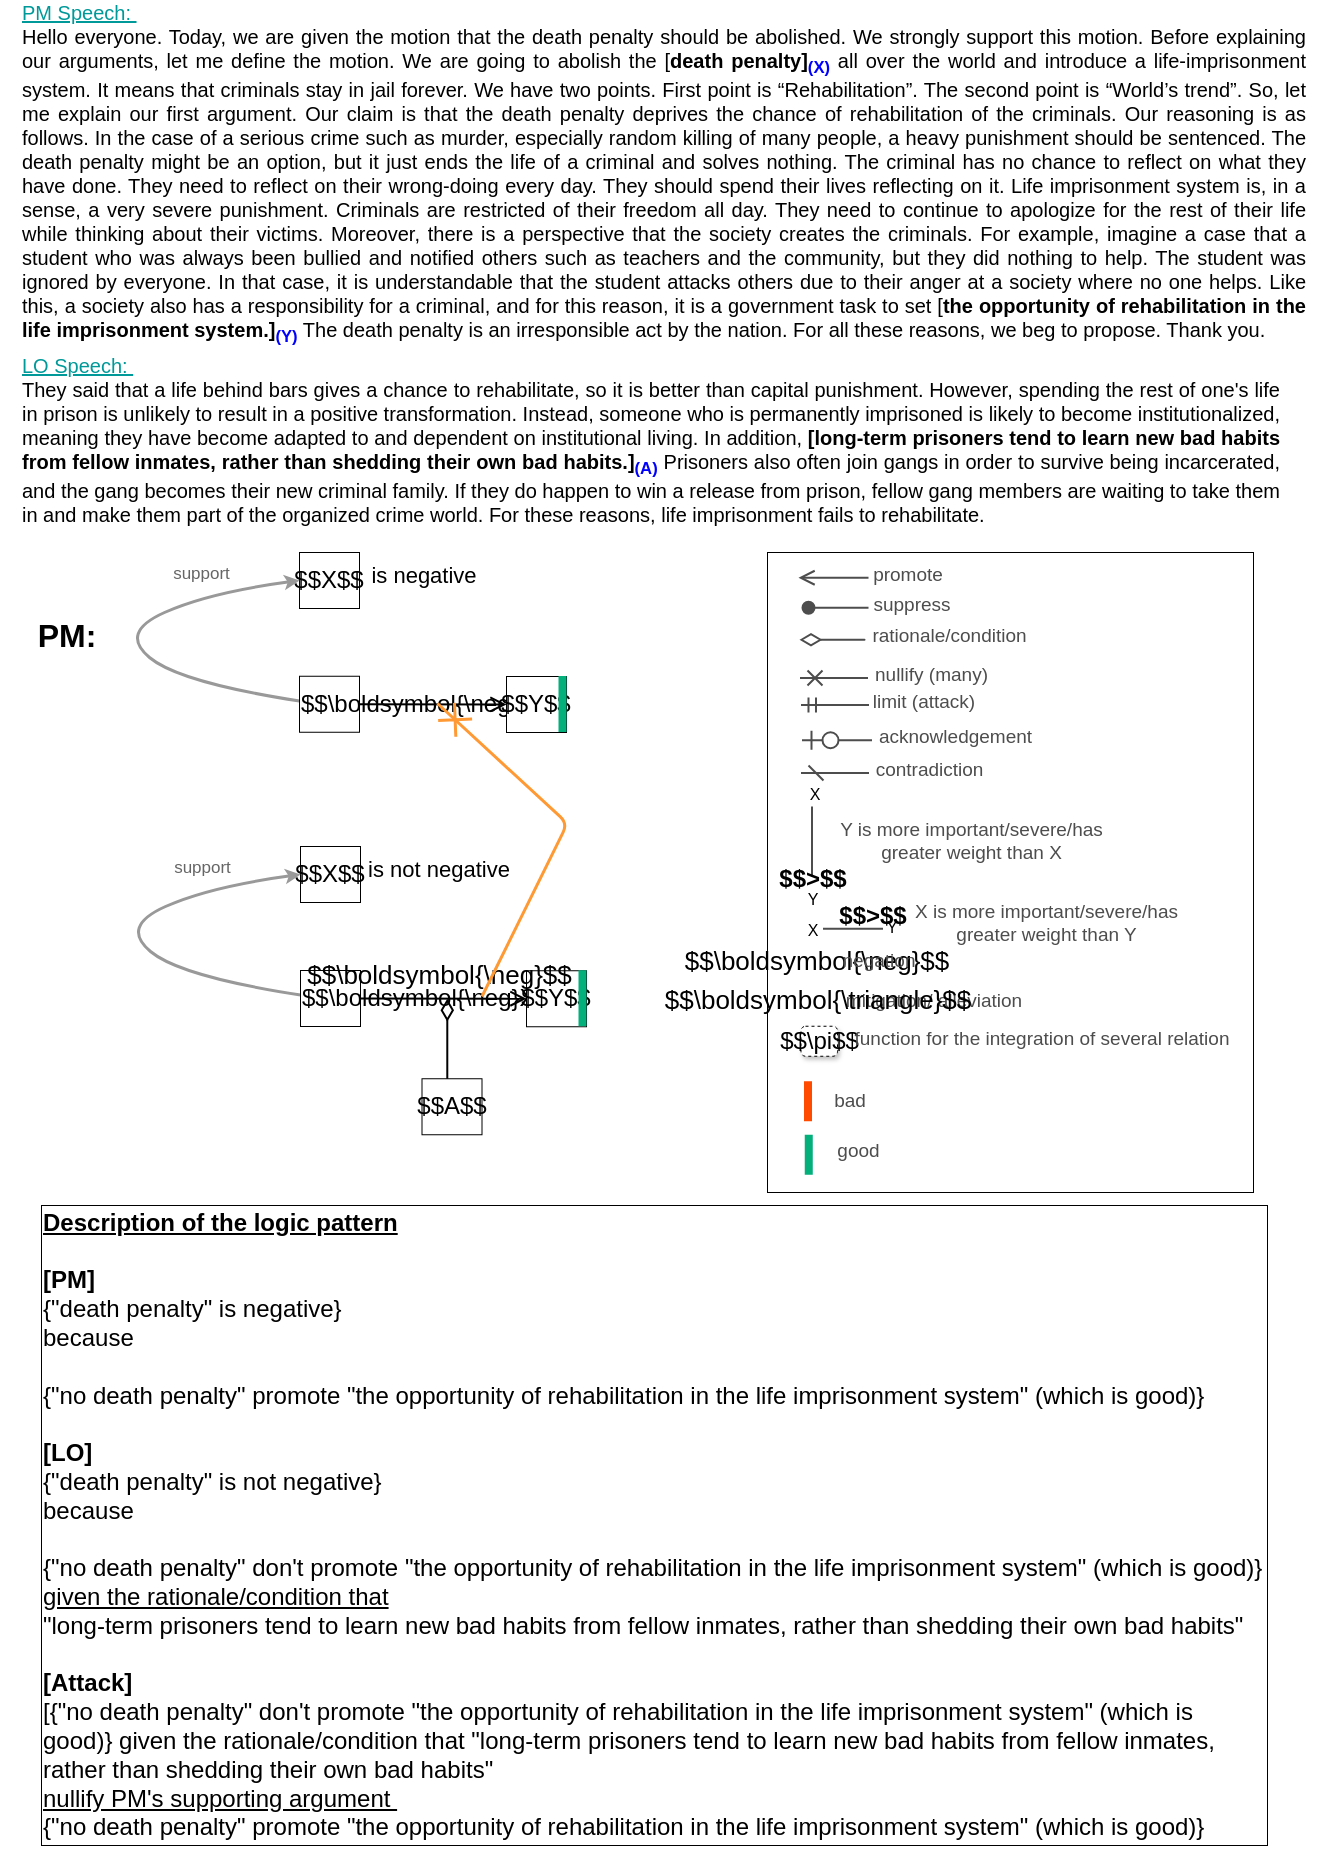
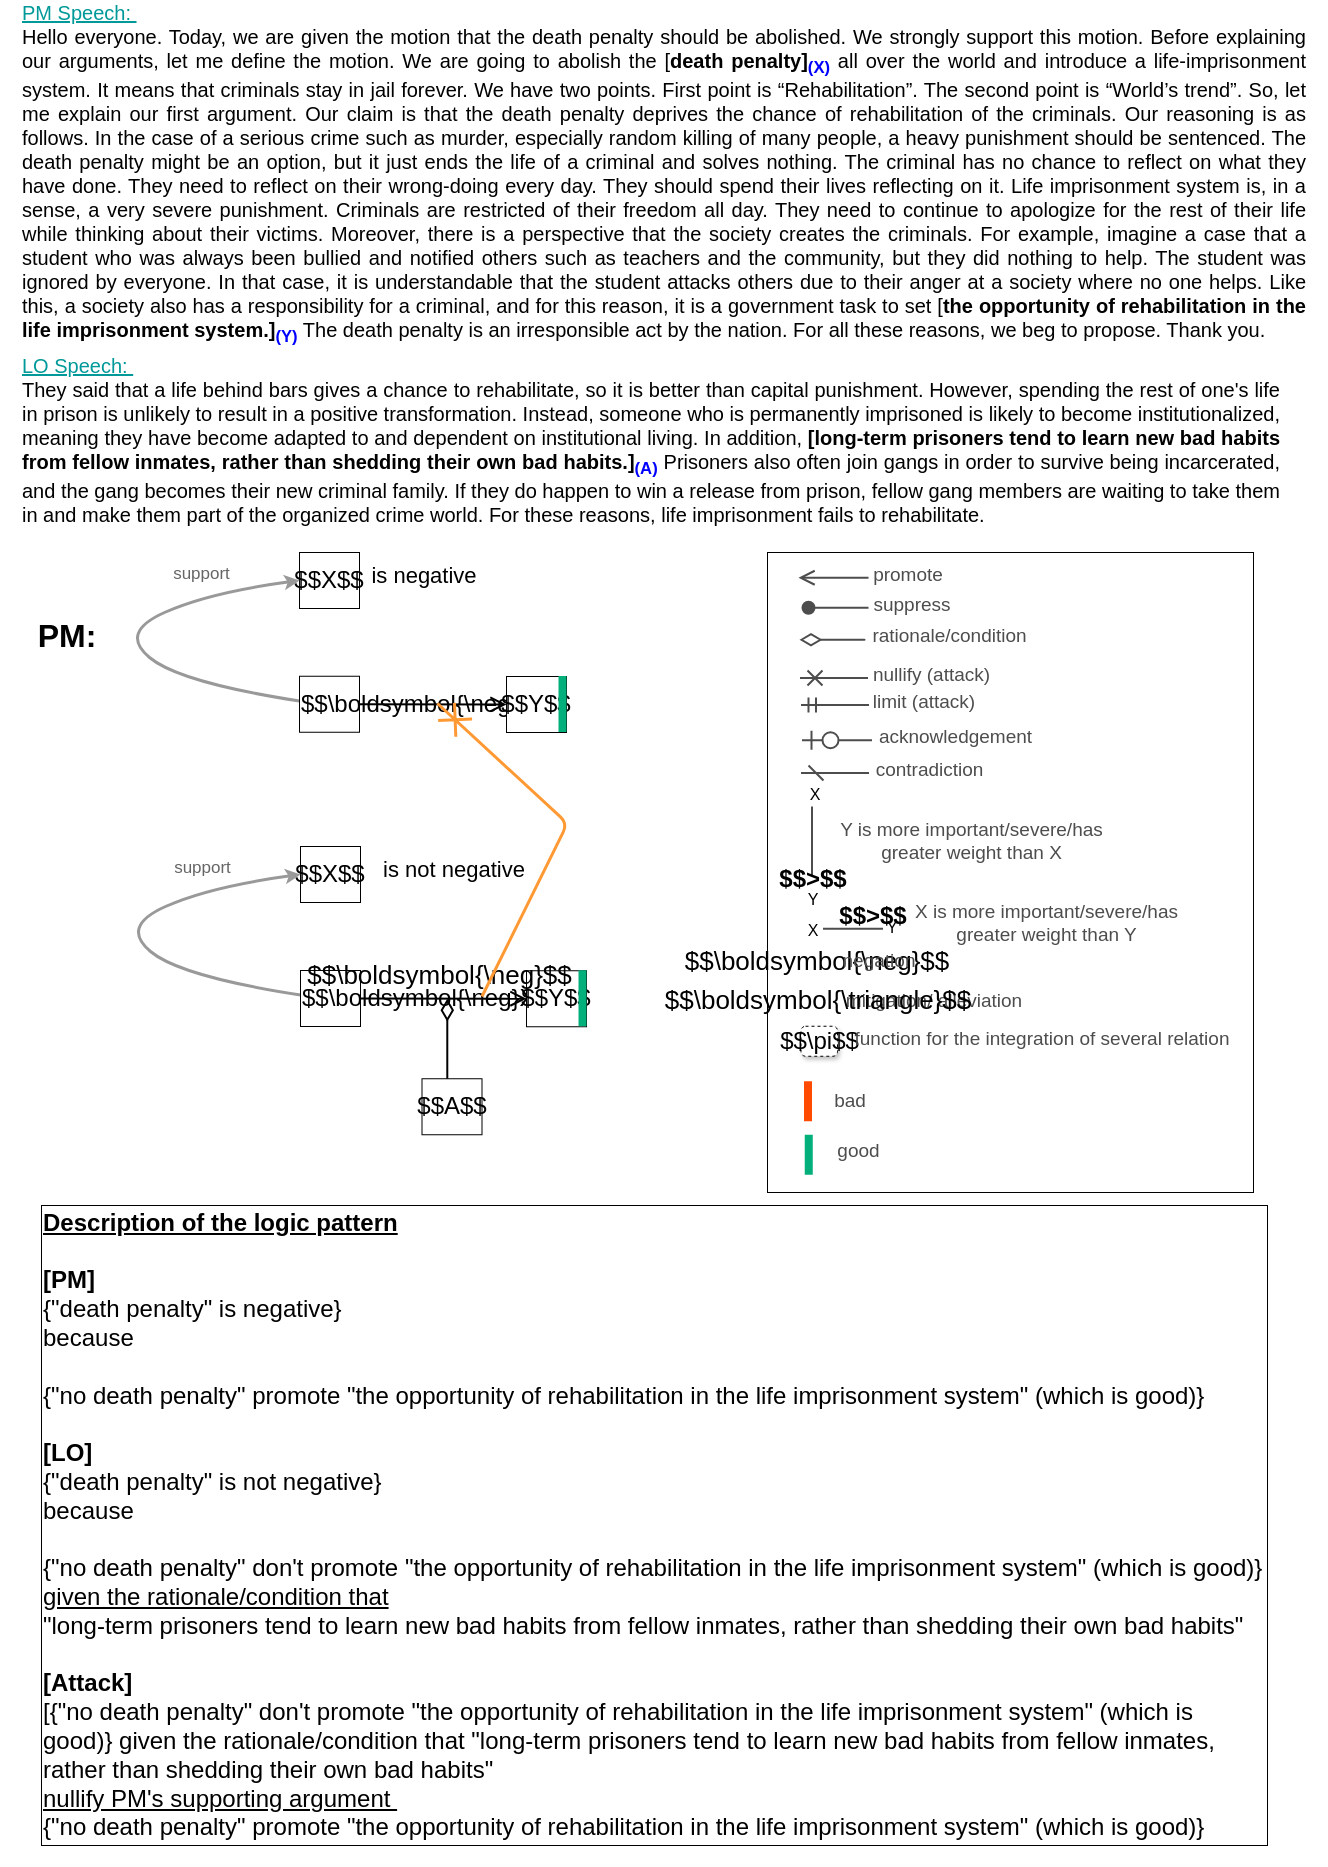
- <mxCell id="25" value="&lt;font style=&quot;font-size: 19px&quot;&gt;nullify (many)&lt;/font&gt;" style="text;html=1;strokeColor=none;fillColor=none;align=center;verticalAlign=middle;whiteSpace=wrap;rounded=0;fontColor=#4D4D4D;" parent="1" vertex="1"><mxGeometry x="861.5" y="599.75" width="138.5" height="34" as="geometry" /></mxCell>
+ <mxCell id="25" value="&lt;font style=&quot;font-size: 19px&quot;&gt;nullify (attack)&lt;/font&gt;" style="text;html=1;strokeColor=none;fillColor=none;align=center;verticalAlign=middle;whiteSpace=wrap;rounded=0;fontColor=#4D4D4D;" parent="1" vertex="1"><mxGeometry x="861.5" y="599.75" width="138.5" height="34" as="geometry" /></mxCell>
- <mxCell id="10" value="&lt;font style=&quot;font-size: 22px&quot;&gt;is not negative&lt;/font&gt;" style="text;html=1;strokeColor=none;fillColor=none;align=center;verticalAlign=middle;whiteSpace=wrap;rounded=0;" parent="1" vertex="1"><mxGeometry x="365" y="794.5" width="148" height="35" as="geometry" /></mxCell>
+ <mxCell id="10" value="&lt;font style=&quot;font-size: 22px&quot;&gt;is not negative&lt;/font&gt;" style="text;html=1;strokeColor=none;fillColor=none;align=center;verticalAlign=middle;whiteSpace=wrap;rounded=0;" parent="1" vertex="1"><mxGeometry x="380" y="794.5" width="148" height="35" as="geometry" /></mxCell>
